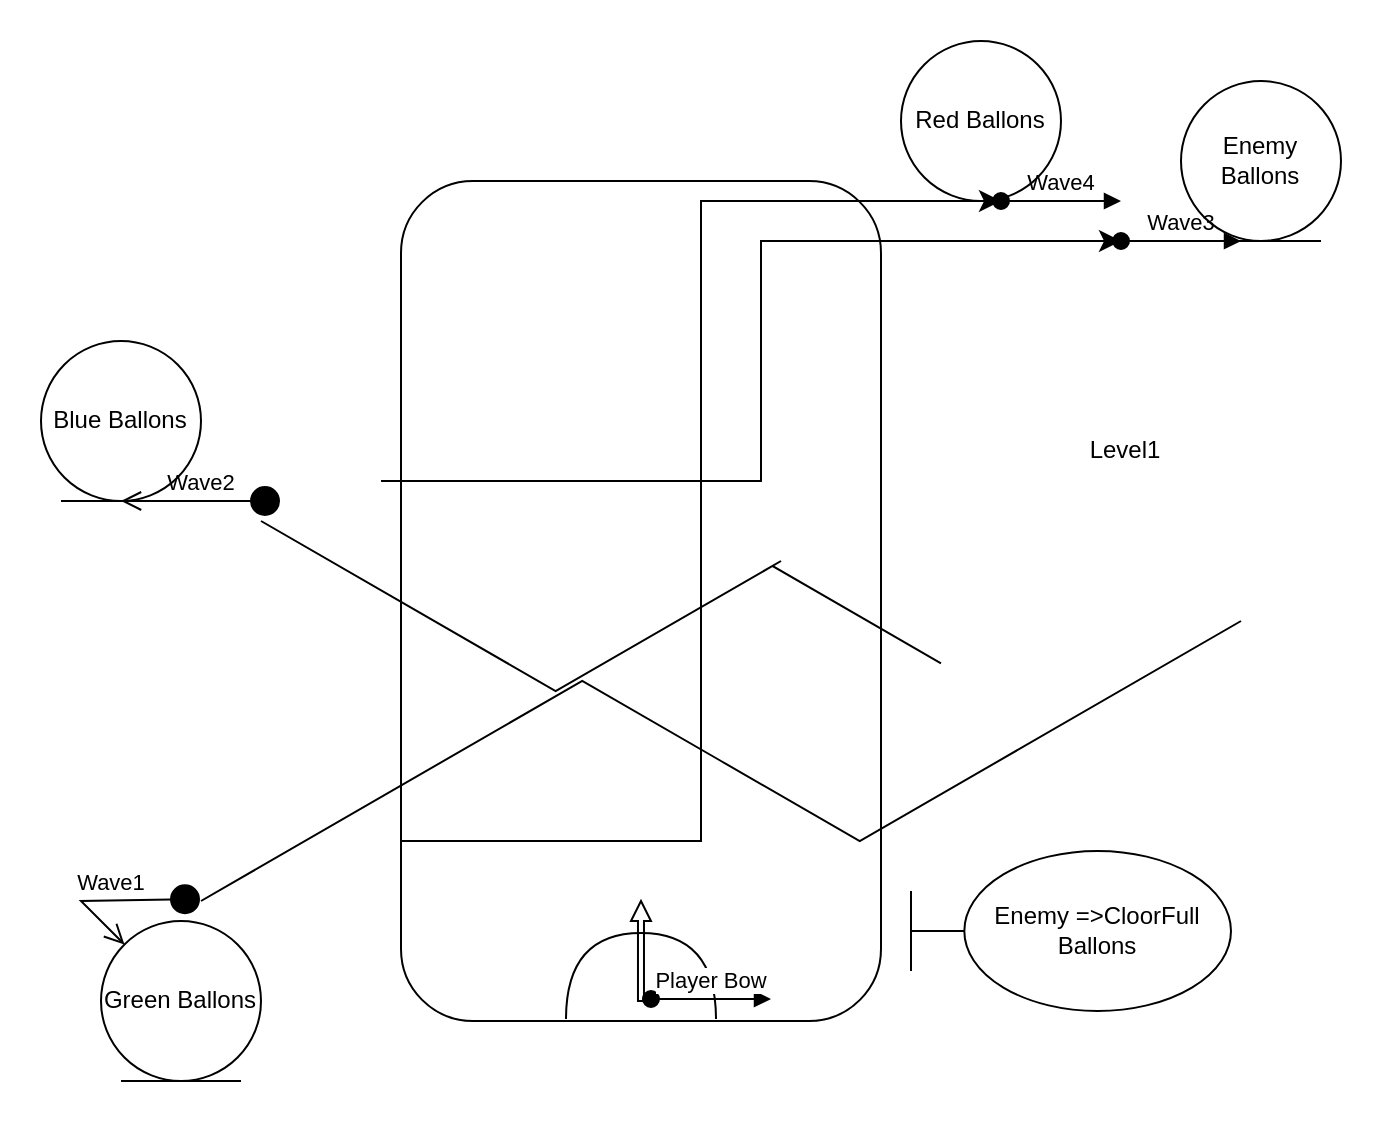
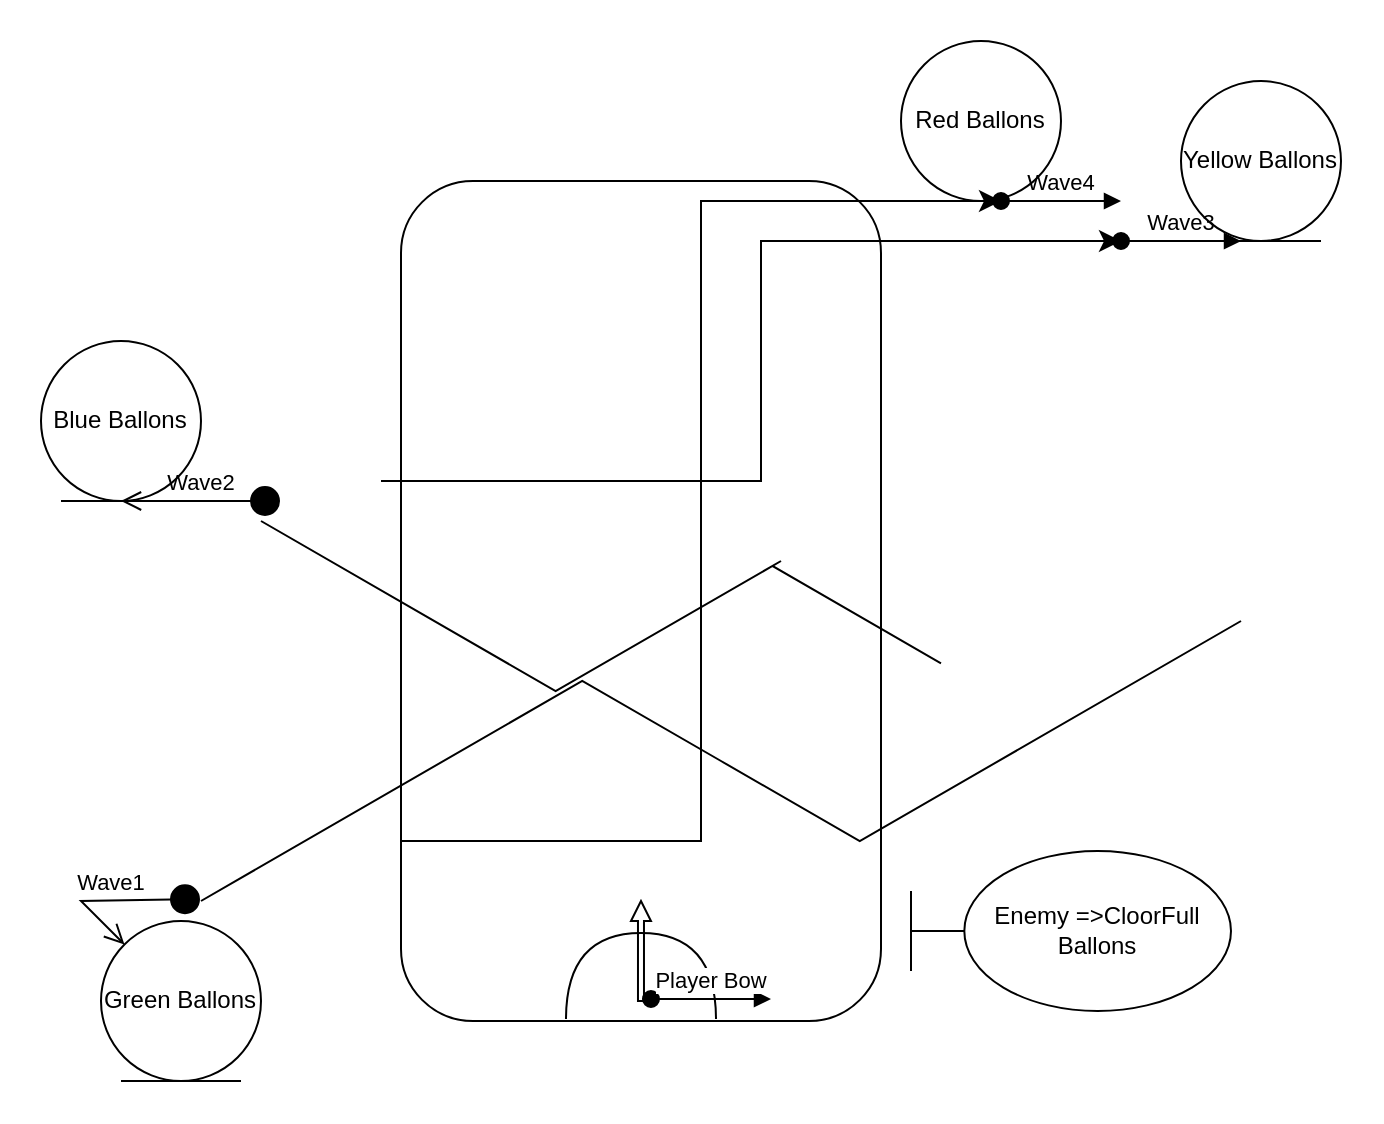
- <mxCell id="18" value="Enemy Ballons" style="ellipse;shape=umlEntity;whiteSpace=wrap;html=1;strokeColor=default;fillColor=none;" vertex="1" parent="1"><mxGeometry x="590" y="40" width="80" height="80" as="geometry" /></mxCell>
+ <mxCell id="18" value="Yellow Ballons" style="ellipse;shape=umlEntity;whiteSpace=wrap;html=1;strokeColor=default;fillColor=none;" vertex="1" parent="1"><mxGeometry x="590" y="40" width="80" height="80" as="geometry" /></mxCell>
- <mxCell id="3" value="Level1" style="text;strokeColor=none;align=center;fillColor=none;html=1;verticalAlign=middle;whiteSpace=wrap;rounded=0;" vertex="1" parent="1"><mxGeometry x="475" y="210" width="175" height="30" as="geometry" /></mxCell>
